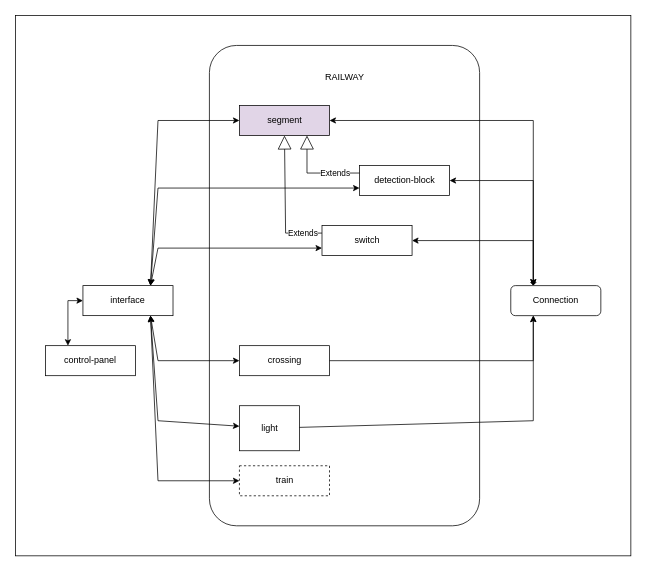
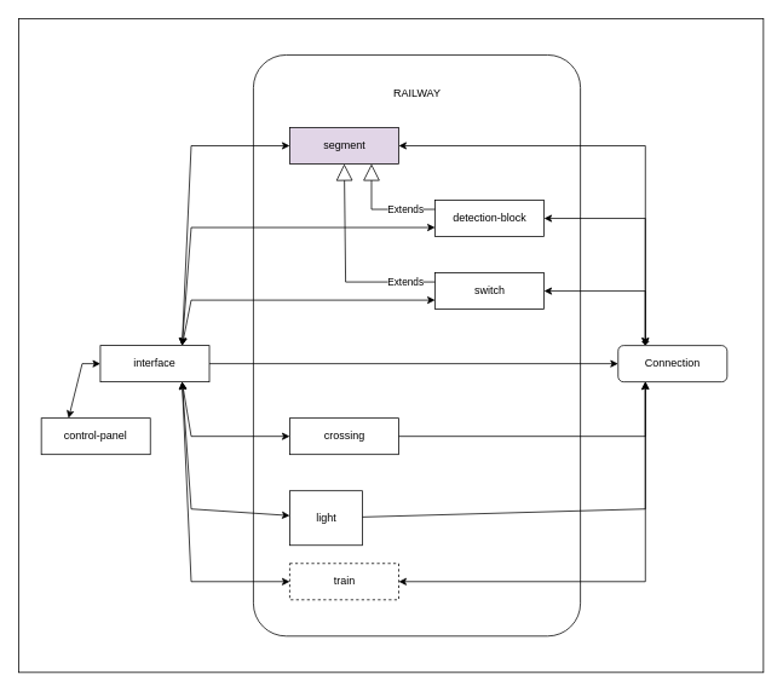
- <mxCell id="7" value="switch" style="rounded=0;whiteSpace=wrap;html=1;" parent="1" vertex="1"><mxGeometry x="428.5" y="300" width="120" height="40" as="geometry" /></mxCell>
+ <mxCell id="7" value="switch" style="rounded=0;whiteSpace=wrap;html=1;" parent="1" vertex="1"><mxGeometry x="478.5" y="300" width="120" height="40" as="geometry" /></mxCell>
+ <mxCell id="17" value="" style="endArrow=classic;html=1;rounded=0;" parent="1" source="3" target="11" edge="1"><mxGeometry width="50" height="50" relative="1" as="geometry"><mxPoint x="310" y="530" as="sourcePoint" /><mxPoint x="360" y="480" as="targetPoint" /></mxGeometry></mxCell>
- <mxCell id="28" value="control-panel" style="rounded=0;whiteSpace=wrap;html=1;" vertex="1" parent="1"><mxGeometry x="60" y="460" width="120" height="40" as="geometry" /></mxCell>
+ <mxCell id="28" value="control-panel" style="rounded=0;whiteSpace=wrap;html=1;" vertex="1" parent="1"><mxGeometry x="45" y="460" width="120" height="40" as="geometry" /></mxCell>
+ <mxCell id="15" value="" style="endArrow=classic;startArrow=classic;html=1;rounded=0;exitX=1;exitY=0.5;exitDx=0;exitDy=0;entryX=0.25;entryY=1;entryDx=0;entryDy=0;" parent="1" source="10" target="11" edge="1"><mxGeometry width="50" height="50" relative="1" as="geometry"><mxPoint x="310" y="340" as="sourcePoint" /><mxPoint x="360" y="290" as="targetPoint" /><Array as="points"><mxPoint x="710" y="640" /></Array></mxGeometry></mxCell>
